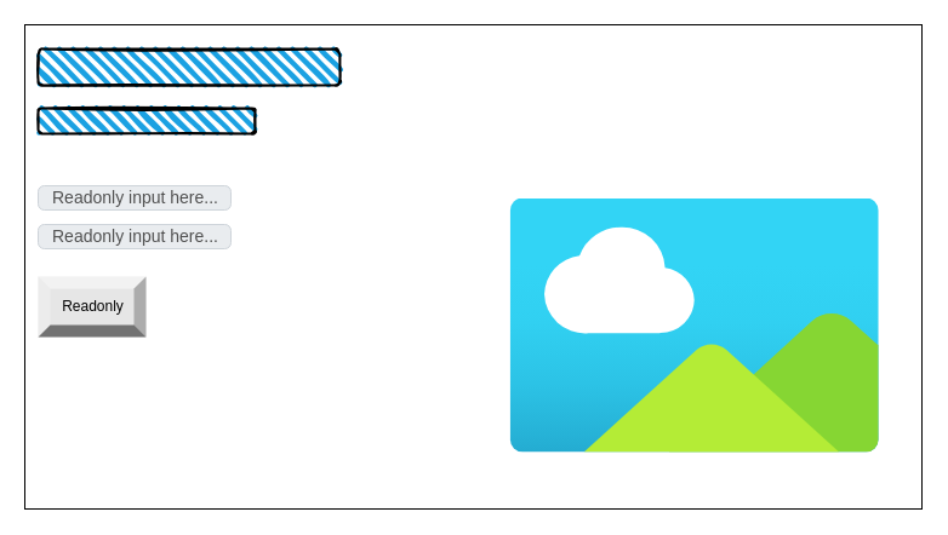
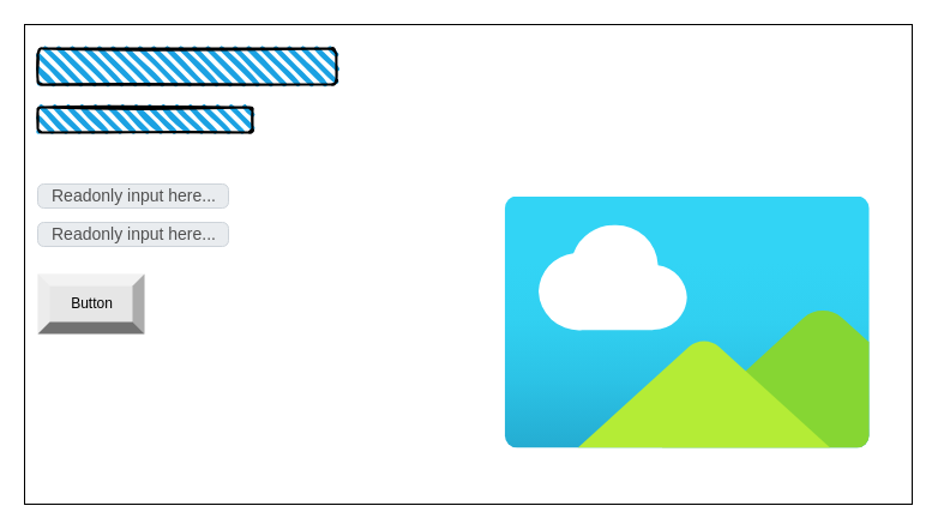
- <mxCell id="6" value="Readonly" style="labelPosition=center;verticalLabelPosition=middle;align=center;html=1;shape=mxgraph.basic.shaded_button;dx=10;fillColor=#E6E6E6;strokeColor=none;" parent="1" vertex="1"><mxGeometry x="31" y="228" width="89" height="50" as="geometry" /></mxCell>
+ <mxCell id="6" value="Button" style="labelPosition=center;verticalLabelPosition=middle;align=center;html=1;shape=mxgraph.basic.shaded_button;dx=10;fillColor=#E6E6E6;strokeColor=none;" parent="1" vertex="1"><mxGeometry x="31" y="228" width="89" height="50" as="geometry" /></mxCell>
